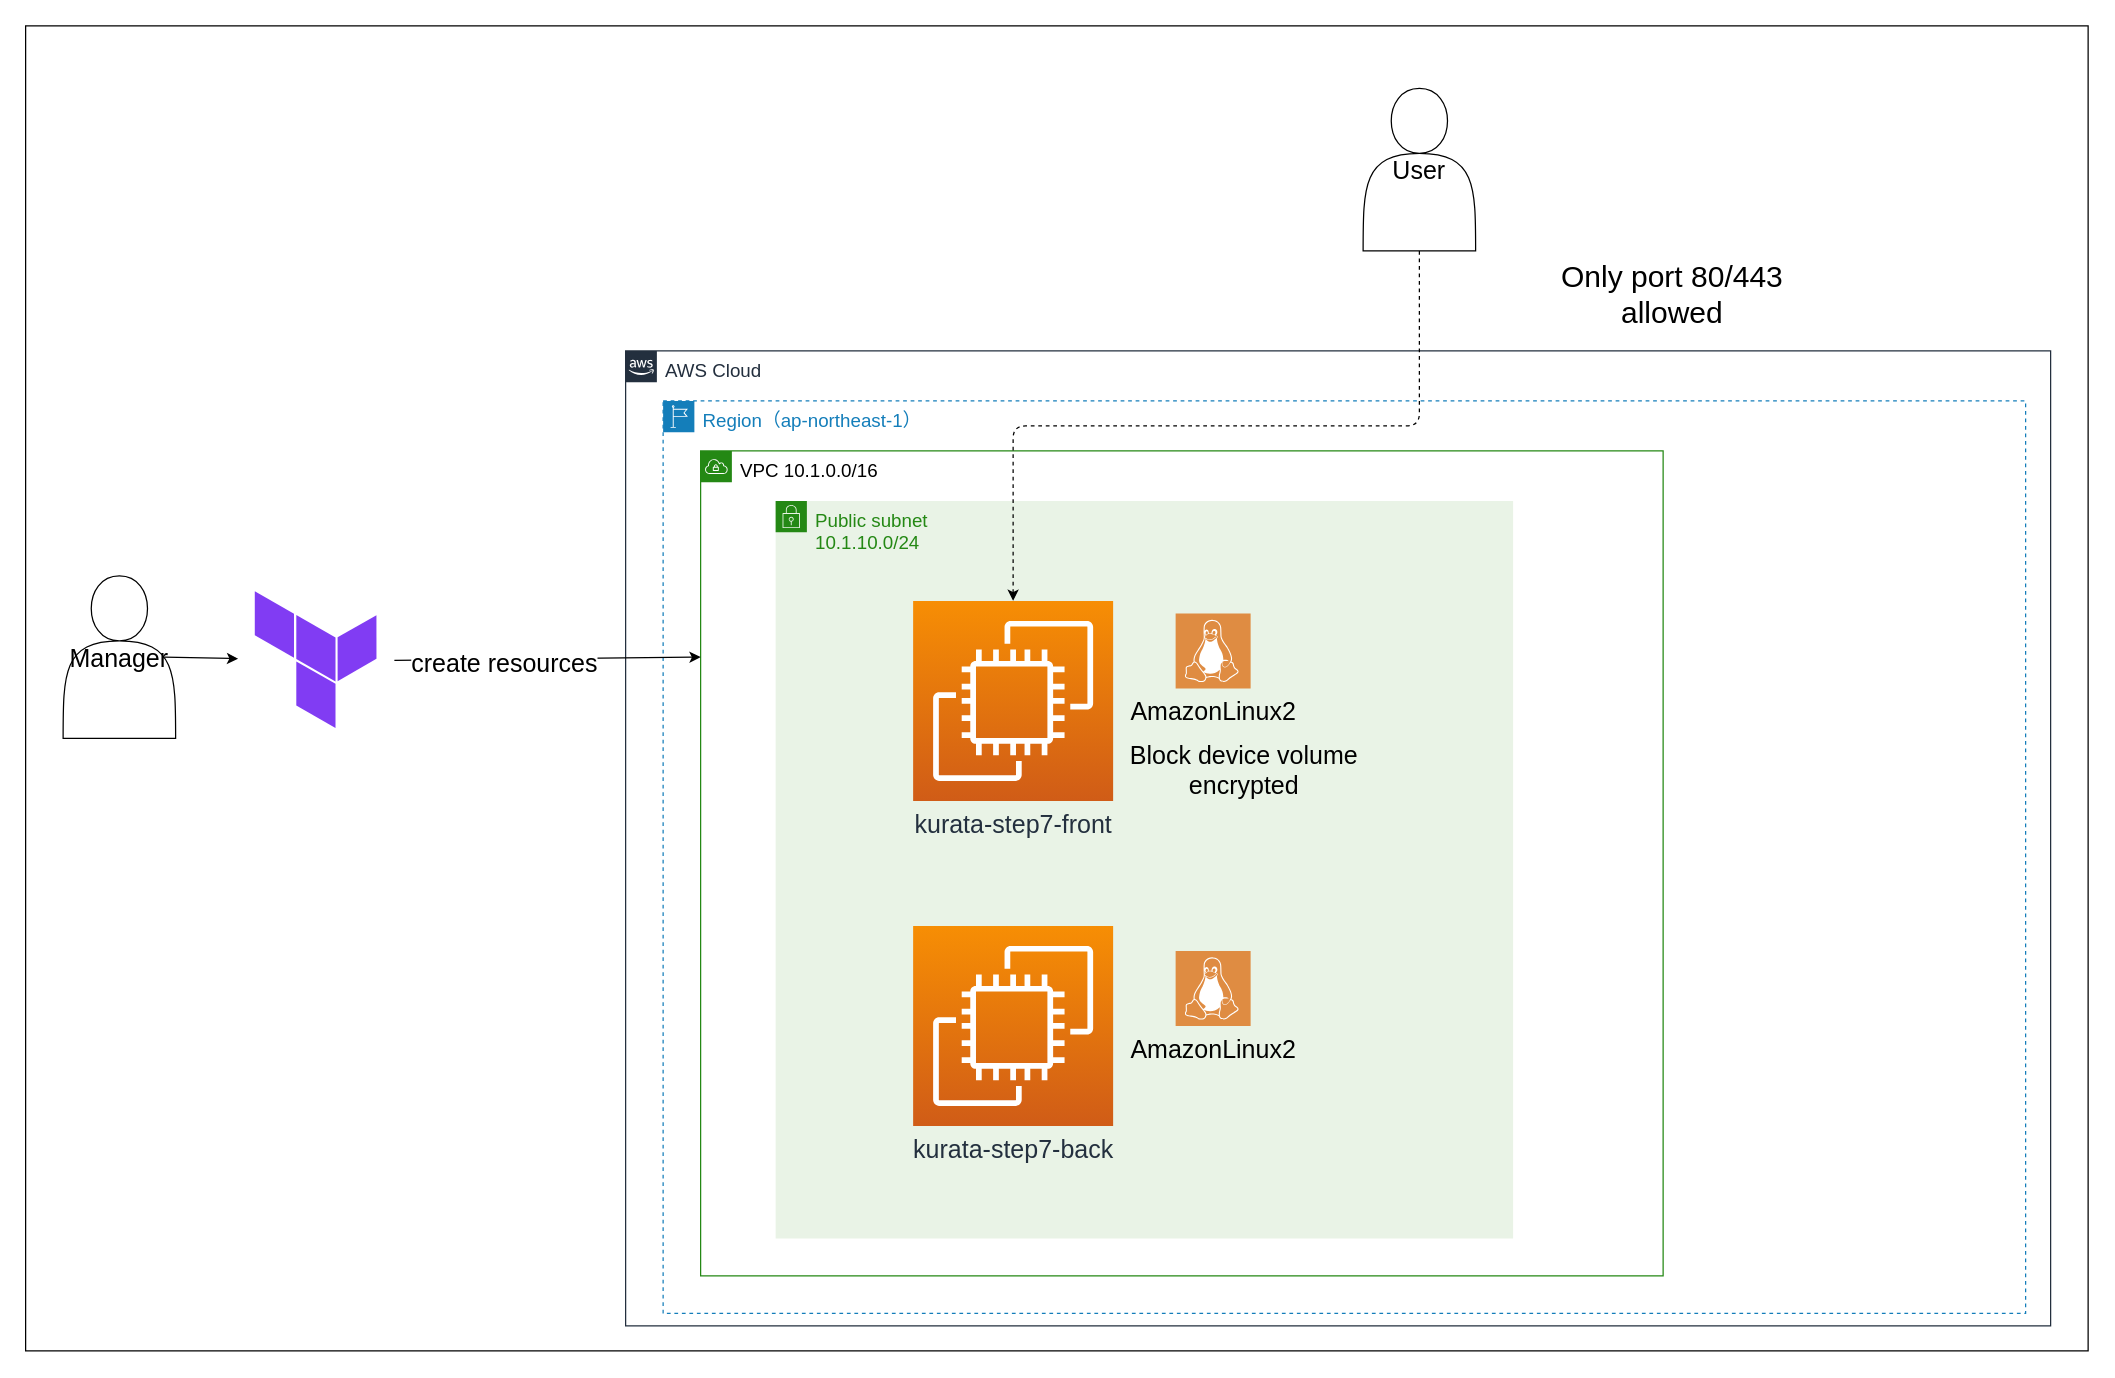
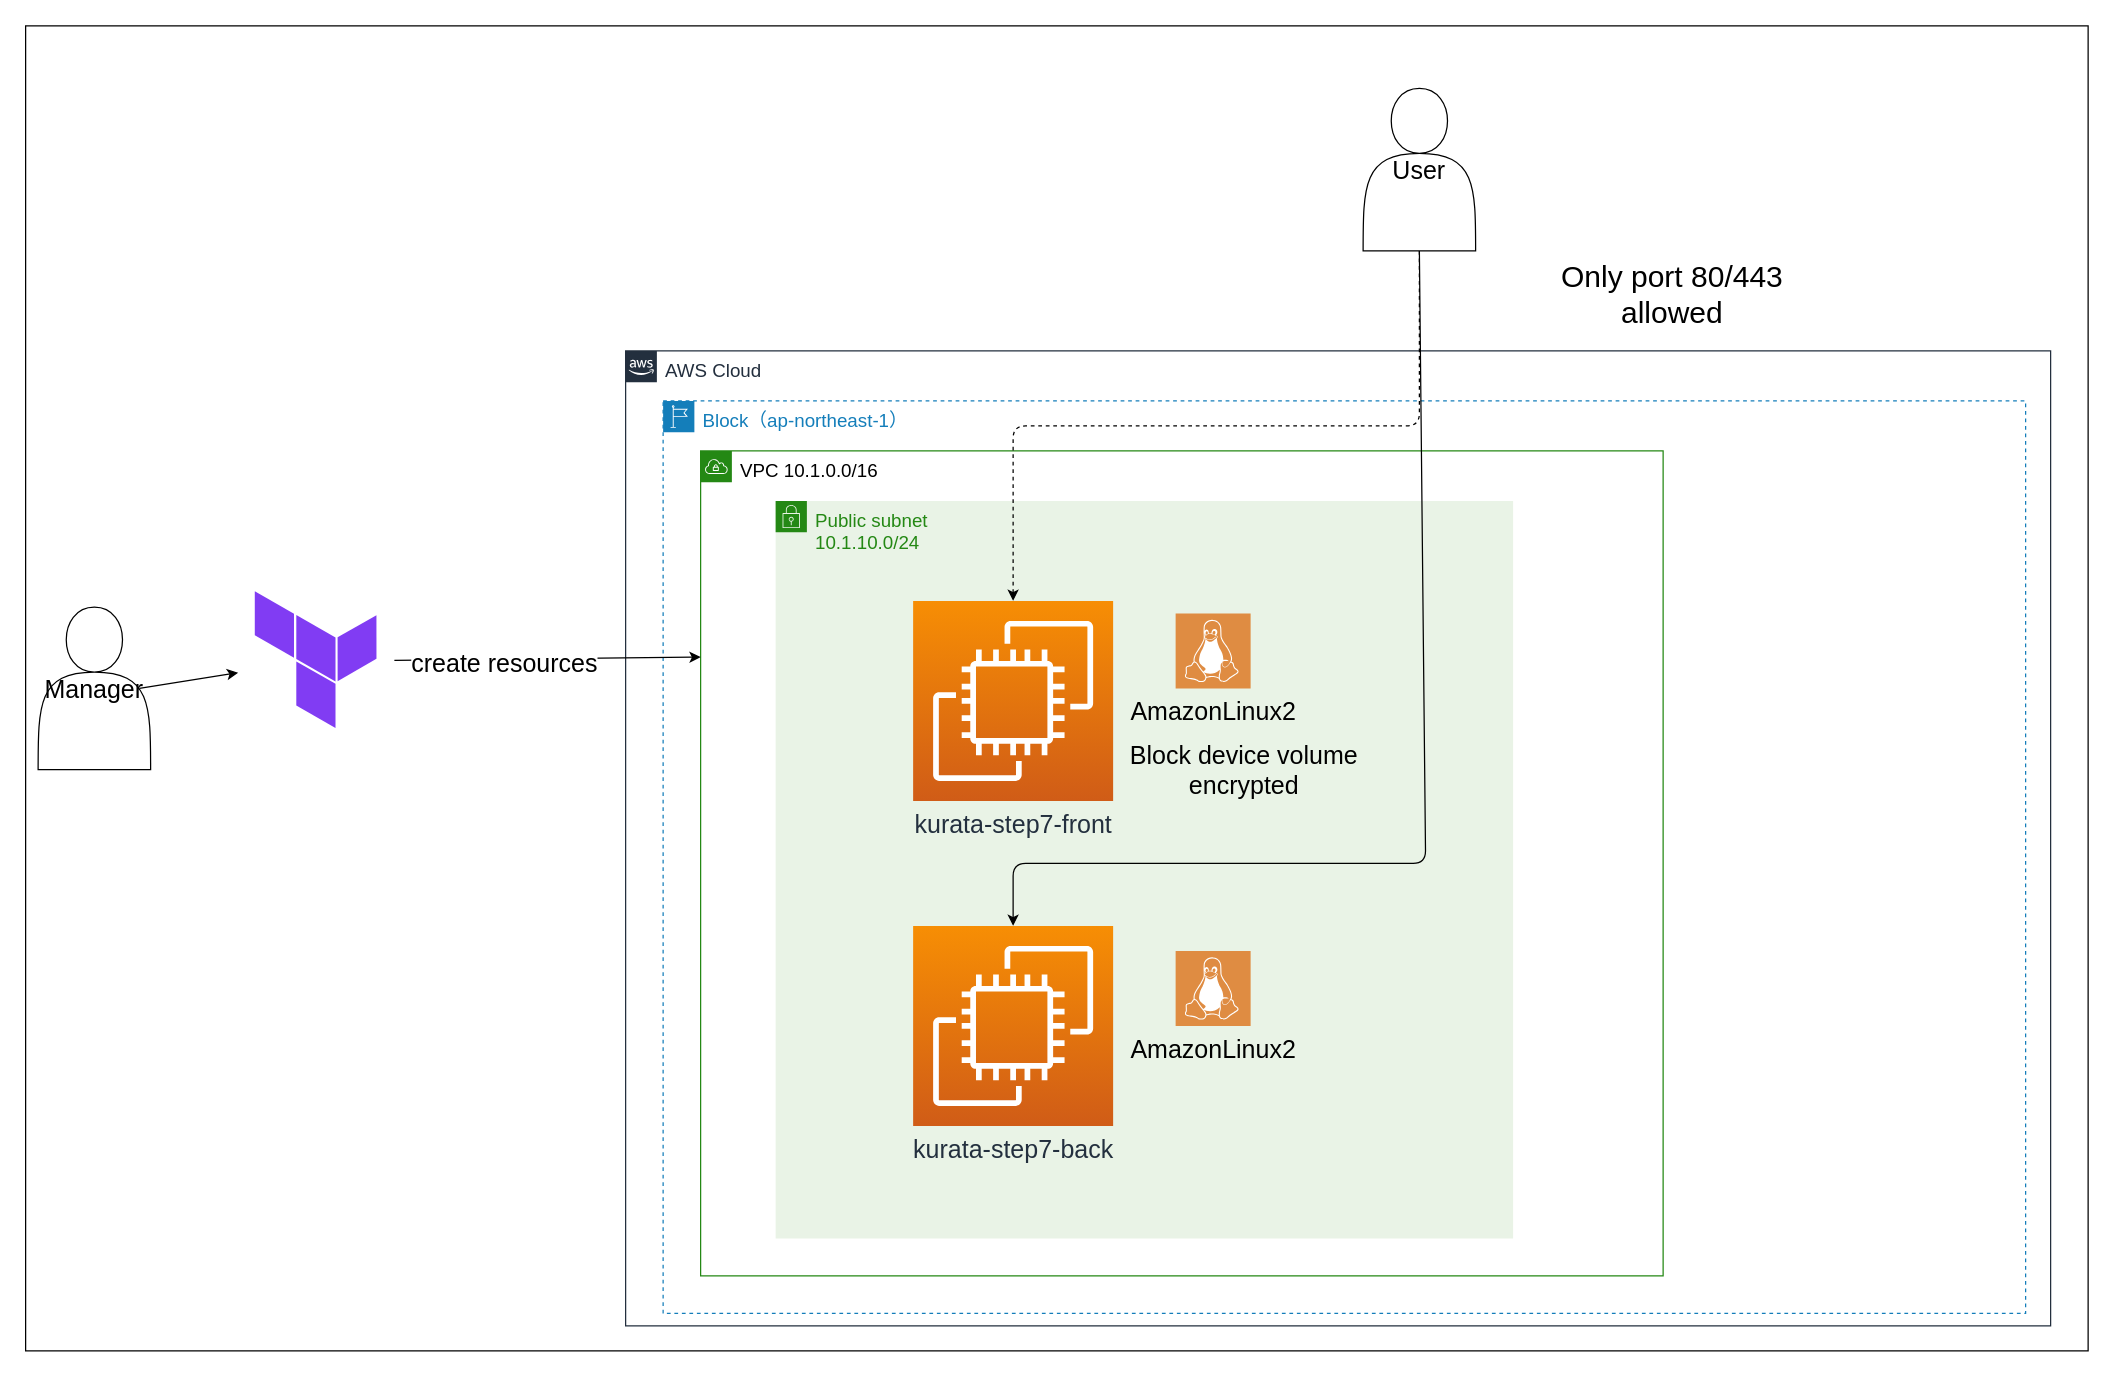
- <mxCell id="7" value="&lt;font style=&quot;font-size: 15px;&quot;&gt;Region（ap-northeast-1）&lt;/font&gt;" style="points=[[0,0],[0.25,0],[0.5,0],[0.75,0],[1,0],[1,0.25],[1,0.5],[1,0.75],[1,1],[0.75,1],[0.5,1],[0.25,1],[0,1],[0,0.75],[0,0.5],[0,0.25]];outlineConnect=0;gradientColor=none;html=1;whiteSpace=wrap;fontSize=12;fontStyle=0;container=1;pointerEvents=0;collapsible=0;recursiveResize=0;shape=mxgraph.aws4.group;grIcon=mxgraph.aws4.group_region;strokeColor=#147EBA;fillColor=none;verticalAlign=top;align=left;spacingLeft=30;fontColor=#147EBA;dashed=1;" vertex="1" parent="6"><mxGeometry x="30" y="40" width="1090" height="730" as="geometry" /></mxCell>
+ <mxCell id="7" value="&lt;font style=&quot;font-size: 15px;&quot;&gt;Block（ap-northeast-1）&lt;/font&gt;" style="points=[[0,0],[0.25,0],[0.5,0],[0.75,0],[1,0],[1,0.25],[1,0.5],[1,0.75],[1,1],[0.75,1],[0.5,1],[0.25,1],[0,1],[0,0.75],[0,0.5],[0,0.25]];outlineConnect=0;gradientColor=none;html=1;whiteSpace=wrap;fontSize=12;fontStyle=0;container=1;pointerEvents=0;collapsible=0;recursiveResize=0;shape=mxgraph.aws4.group;grIcon=mxgraph.aws4.group_region;strokeColor=#147EBA;fillColor=none;verticalAlign=top;align=left;spacingLeft=30;fontColor=#147EBA;dashed=1;" vertex="1" parent="6"><mxGeometry x="30" y="40" width="1090" height="730" as="geometry" /></mxCell>
- <mxCell id="4" value="&lt;font style=&quot;font-size: 20px;&quot;&gt;Manager&lt;/font&gt;" style="shape=actor;whiteSpace=wrap;html=1;" vertex="1" parent="1"><mxGeometry x="50" y="460" width="90" height="130" as="geometry" /></mxCell>
+ <mxCell id="4" value="&lt;font style=&quot;font-size: 20px;&quot;&gt;Manager&lt;/font&gt;" style="shape=actor;whiteSpace=wrap;html=1;" vertex="1" parent="1"><mxGeometry x="30" y="485" width="90" height="130" as="geometry" /></mxCell>
+ <mxCell id="19" style="edgeStyle=none;html=1;exitX=0.5;exitY=1;exitDx=0;exitDy=0;entryX=0.5;entryY=0;entryDx=0;entryDy=0;entryPerimeter=0;fontSize=15;fontColor=#000000;" edge="1" parent="13" source="20" target="14"><mxGeometry relative="1" as="geometry"><Array as="points"><mxPoint x="1140" y="690" /><mxPoint x="810" y="690" /></Array></mxGeometry></mxCell>
